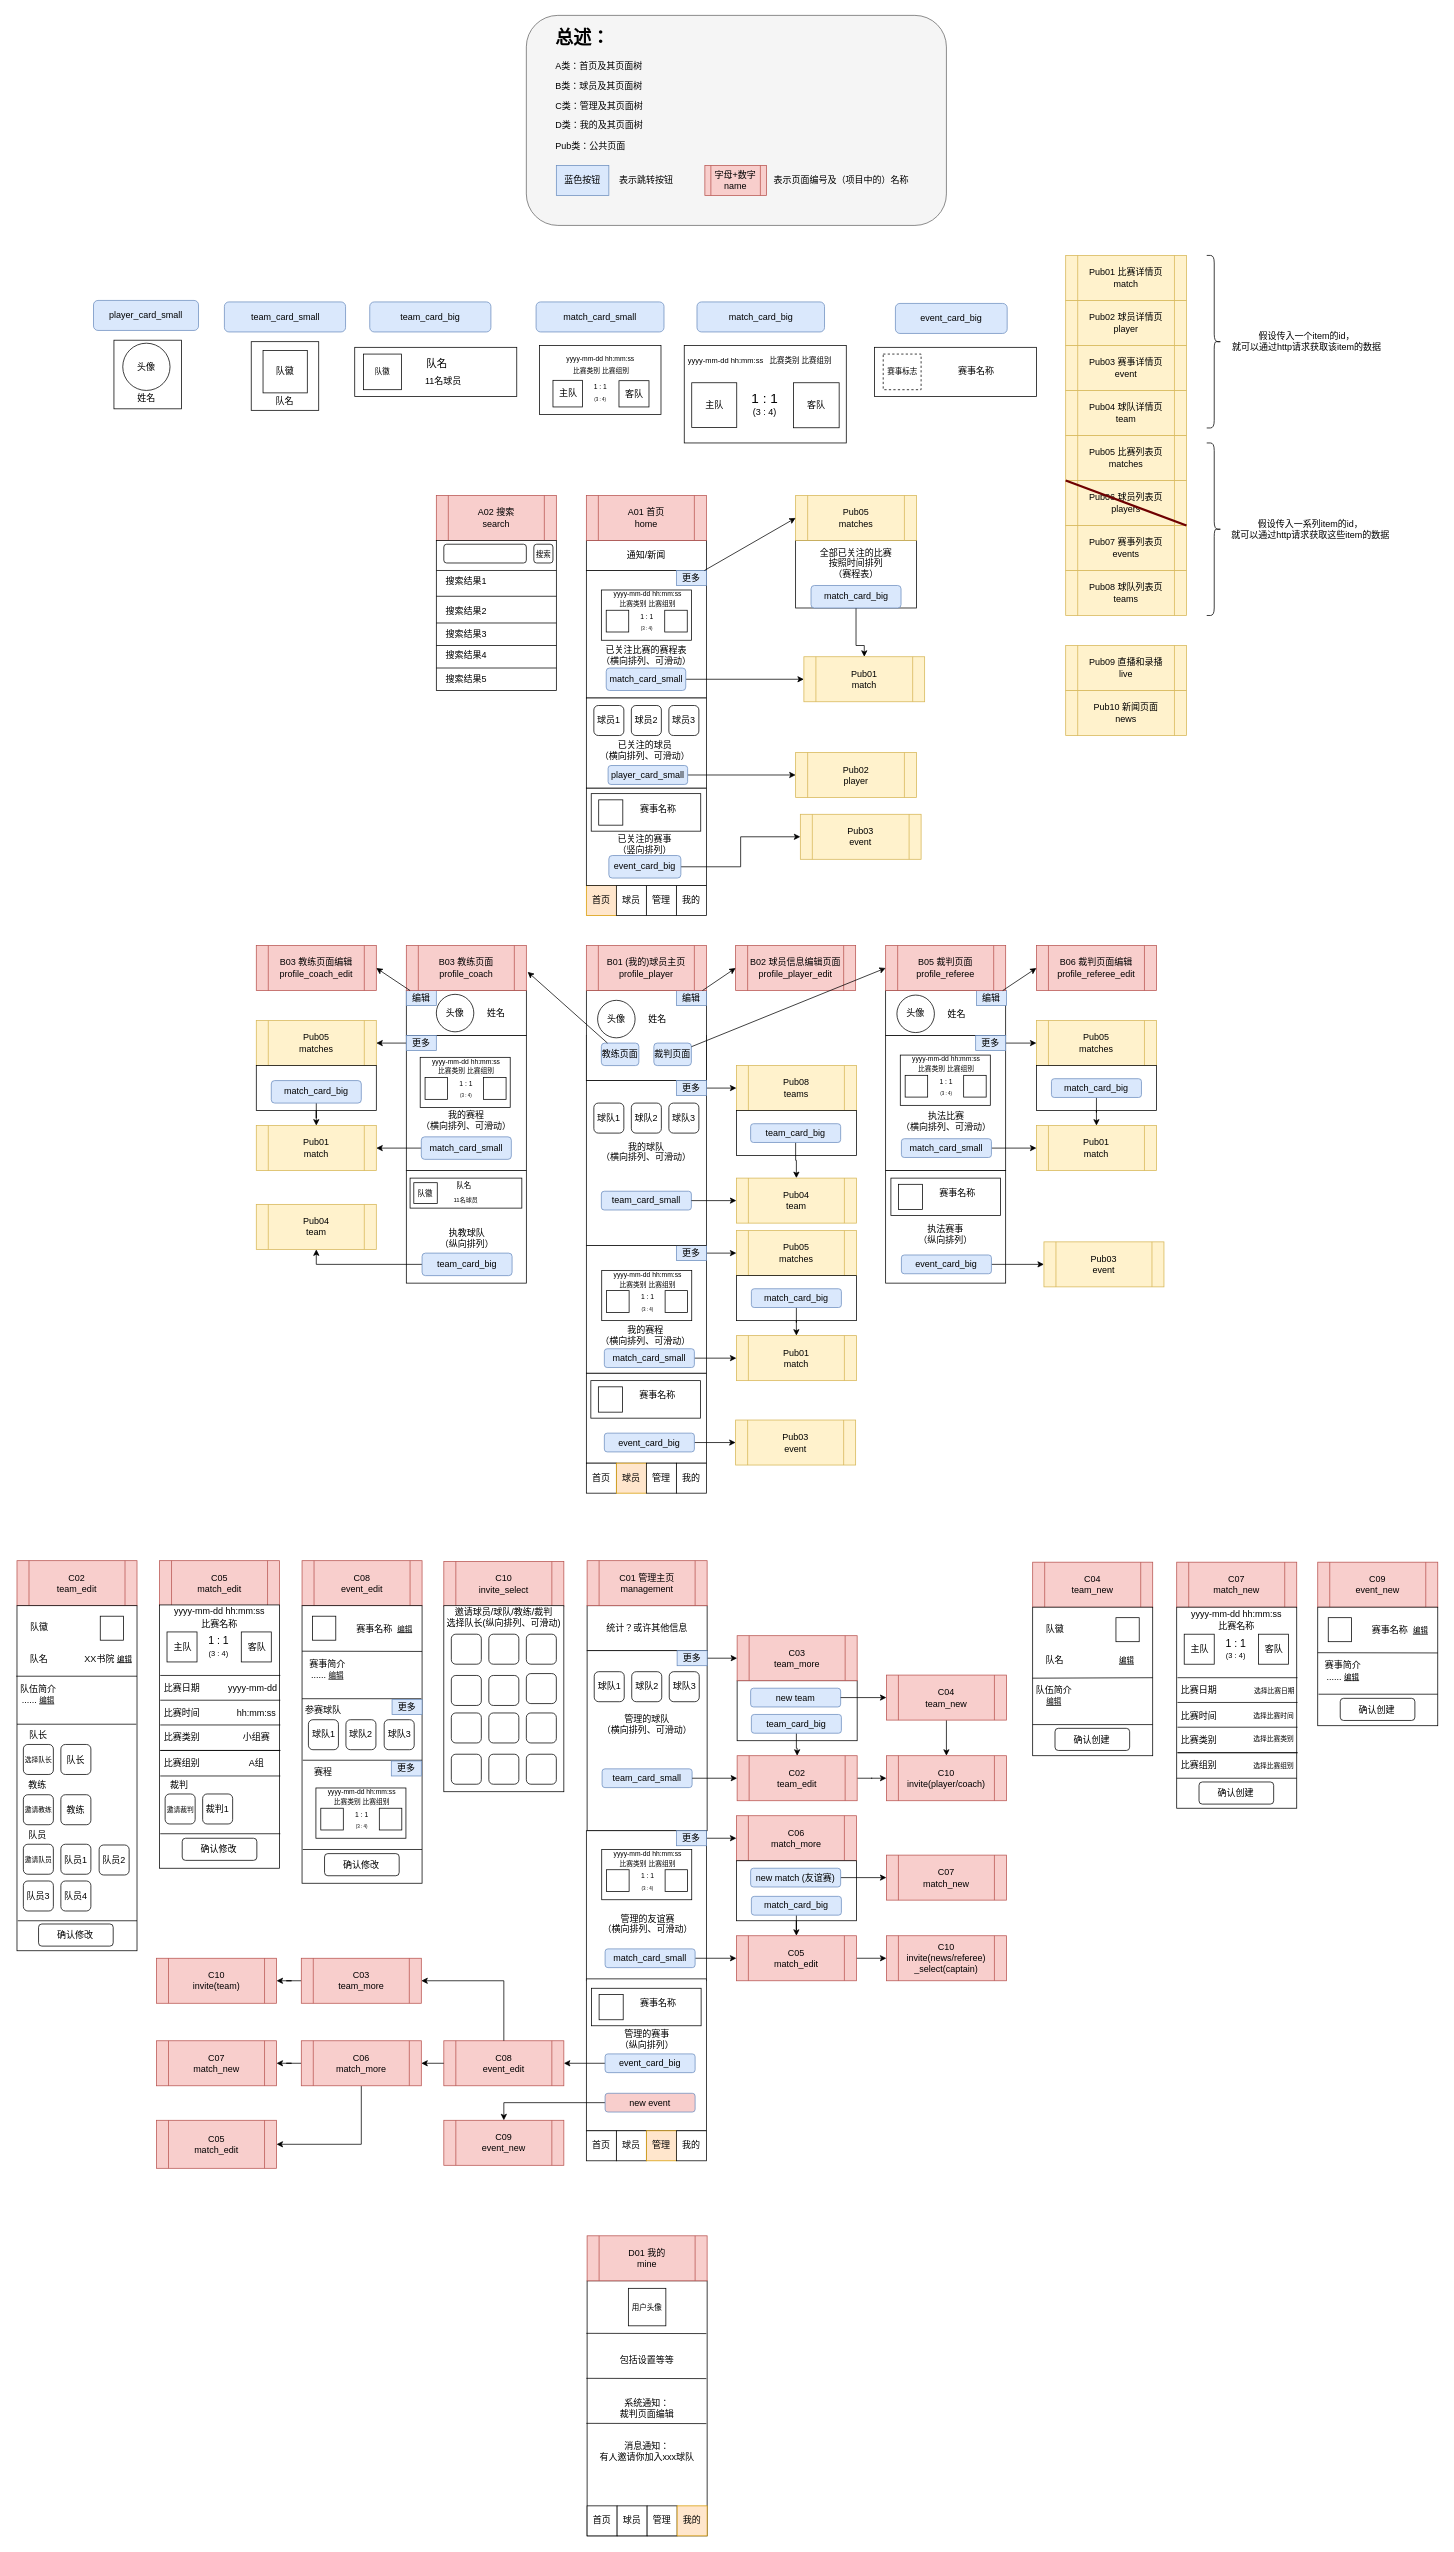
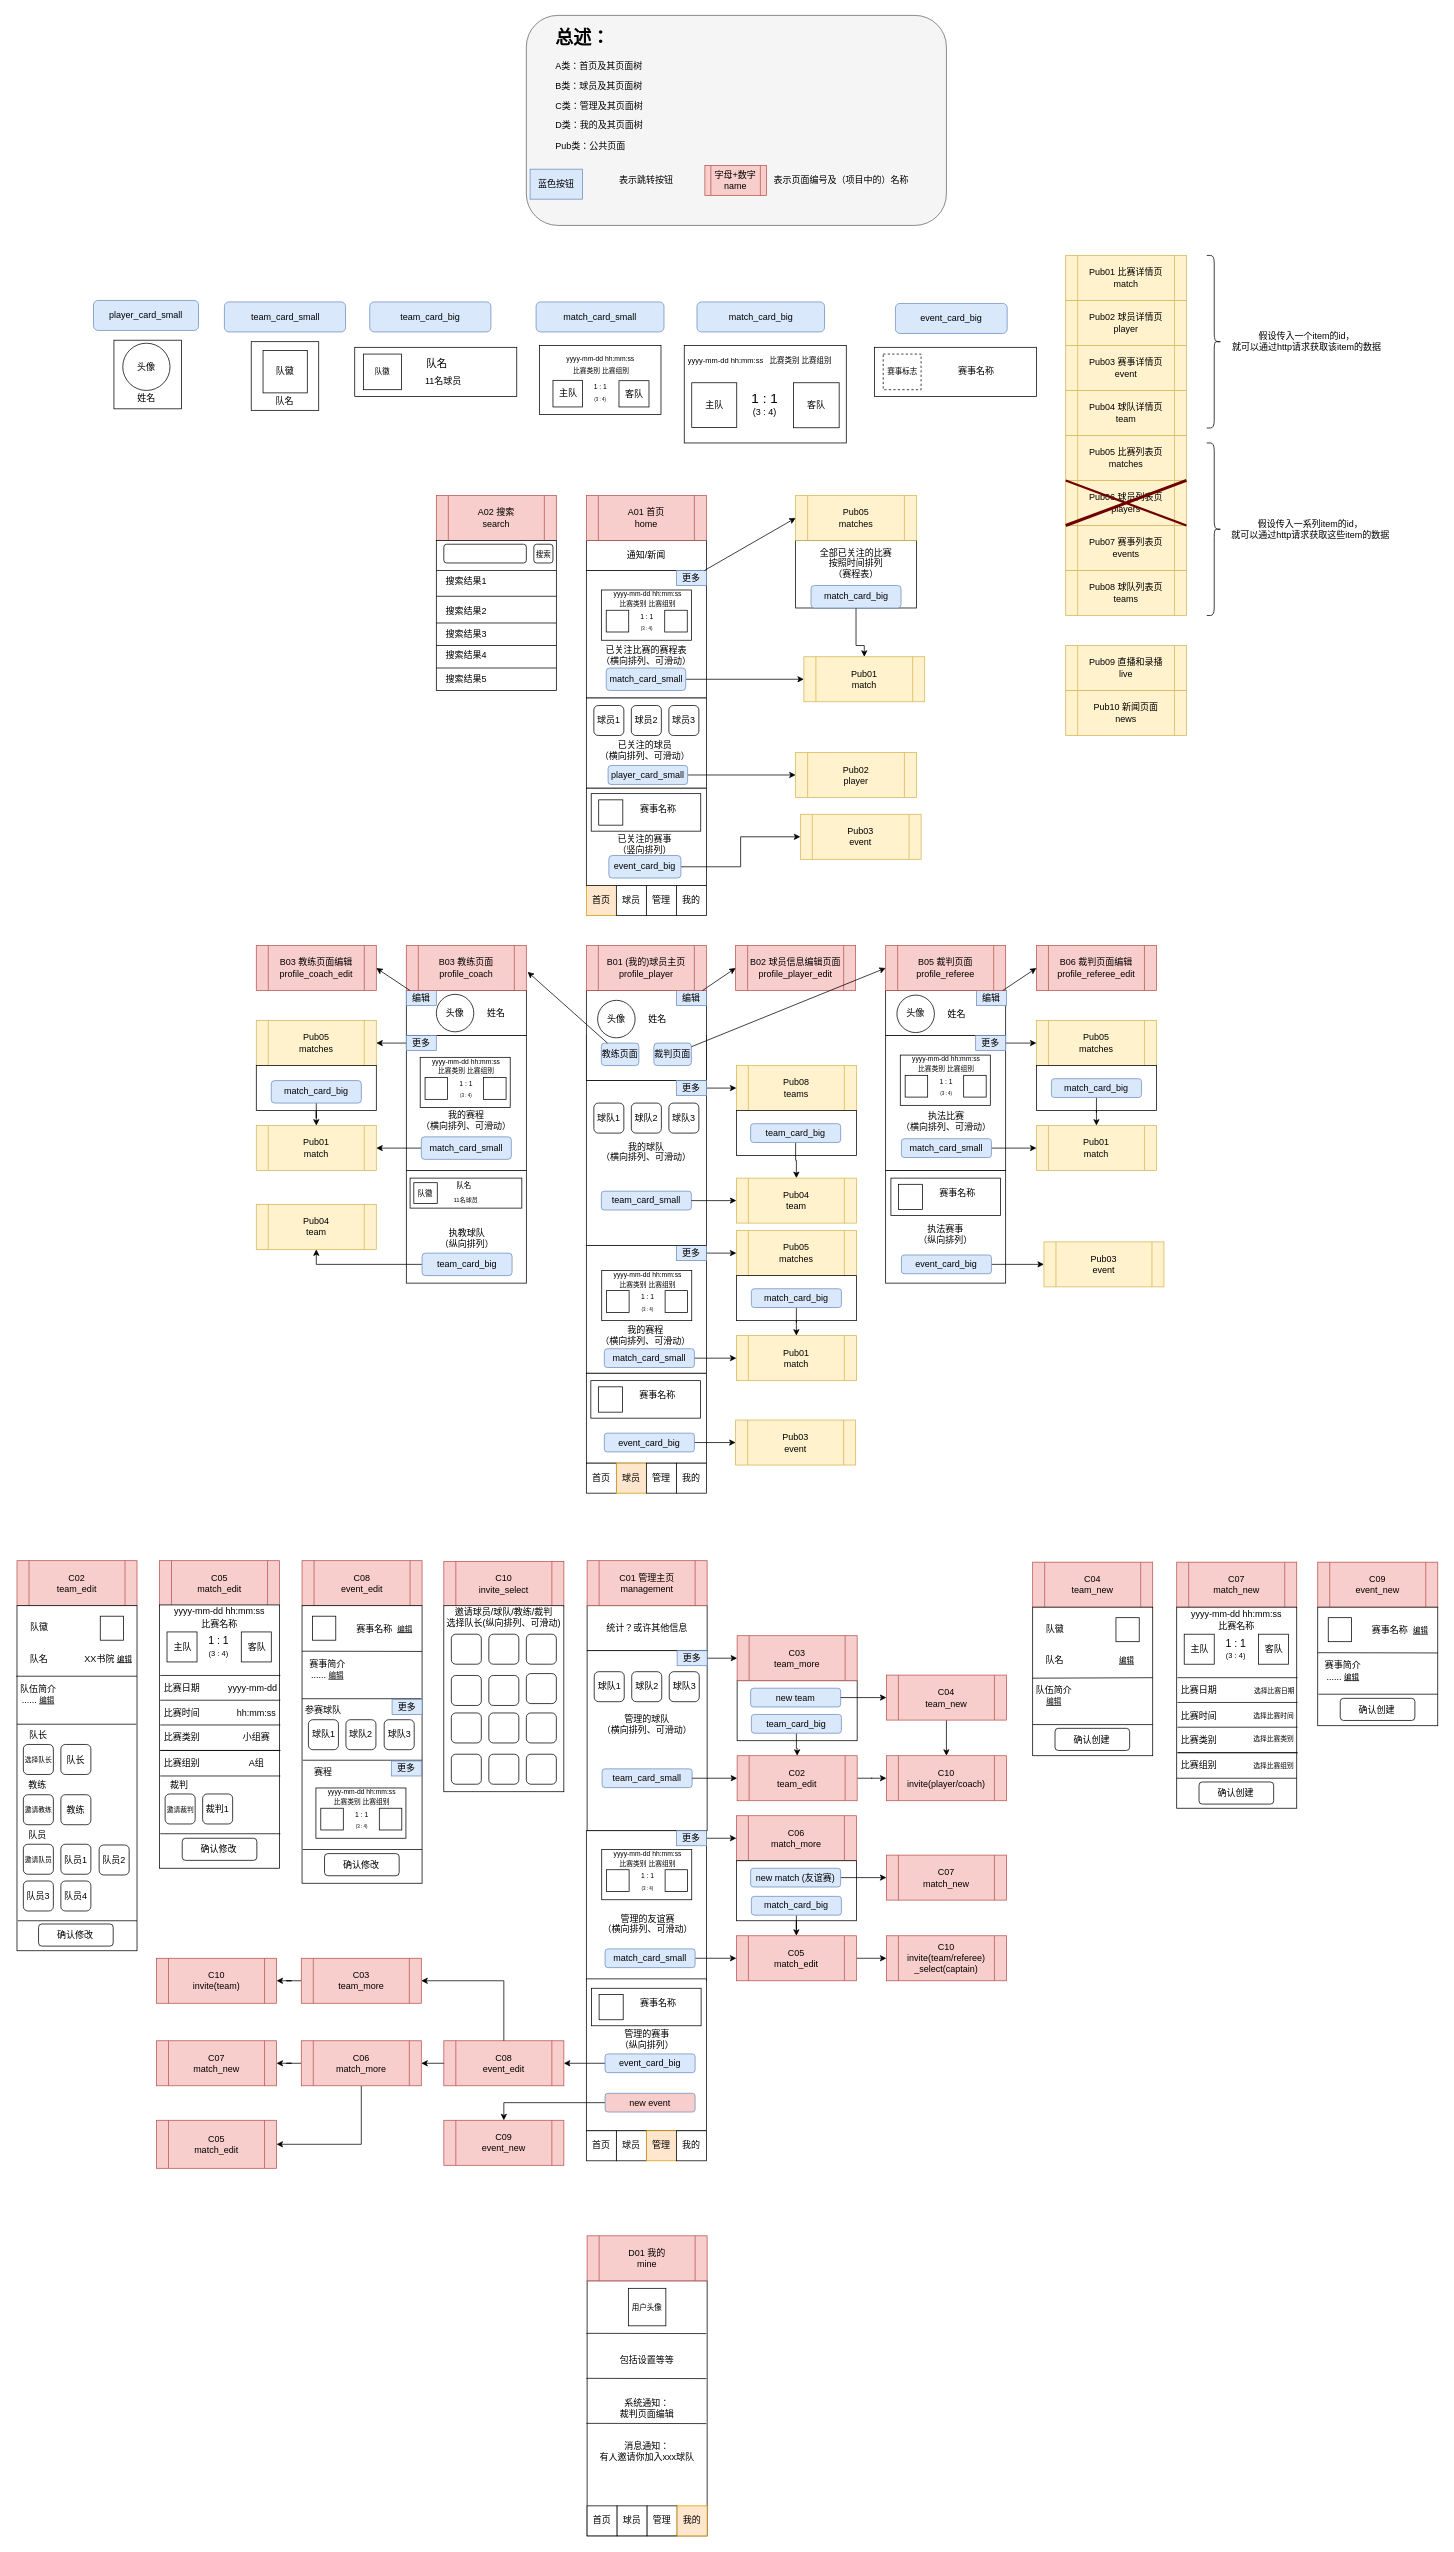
- <mxCell id="44" value="蓝色按钮" style="rounded=0;whiteSpace=wrap;html=1;fillColor=#dae8fc;strokeColor=#6c8ebf;" parent="1" vertex="1"><mxGeometry x="741" y="220" width="70" height="40" as="geometry" /></mxCell>
+ <mxCell id="44" value="蓝色按钮" style="rounded=0;whiteSpace=wrap;html=1;fillColor=#dae8fc;strokeColor=#6c8ebf;" parent="1" vertex="1"><mxGeometry x="706" y="225" width="70" height="40" as="geometry" /></mxCell>
+ <mxCell id="171" value="" style="endArrow=none;html=1;rounded=0;entryX=1;entryY=0;entryDx=0;entryDy=0;exitX=0;exitY=0;exitDx=0;exitDy=0;strokeWidth=4;fillColor=#a20025;strokeColor=#6F0000;" parent="1" source="82" target="81" edge="1"><mxGeometry width="50" height="50" relative="1" as="geometry"><mxPoint x="1321" y="730" as="sourcePoint" /><mxPoint x="1371" y="680" as="targetPoint" /></mxGeometry></mxCell>
- <mxCell id="187" value="C10&lt;br&gt;invite(news/referee)&lt;div&gt;_select(captain)&lt;/div&gt;" style="shape=process;whiteSpace=wrap;html=1;backgroundOutline=1;fillColor=#f8cecc;strokeColor=#b85450;" parent="1" vertex="1"><mxGeometry x="1181" y="2580" width="160" height="60" as="geometry" /></mxCell>
+ <mxCell id="187" value="C10&lt;br&gt;invite(team/referee)&lt;div&gt;_select(captain)&lt;/div&gt;" style="shape=process;whiteSpace=wrap;html=1;backgroundOutline=1;fillColor=#f8cecc;strokeColor=#b85450;" parent="1" vertex="1"><mxGeometry x="1181" y="2580" width="160" height="60" as="geometry" /></mxCell>
